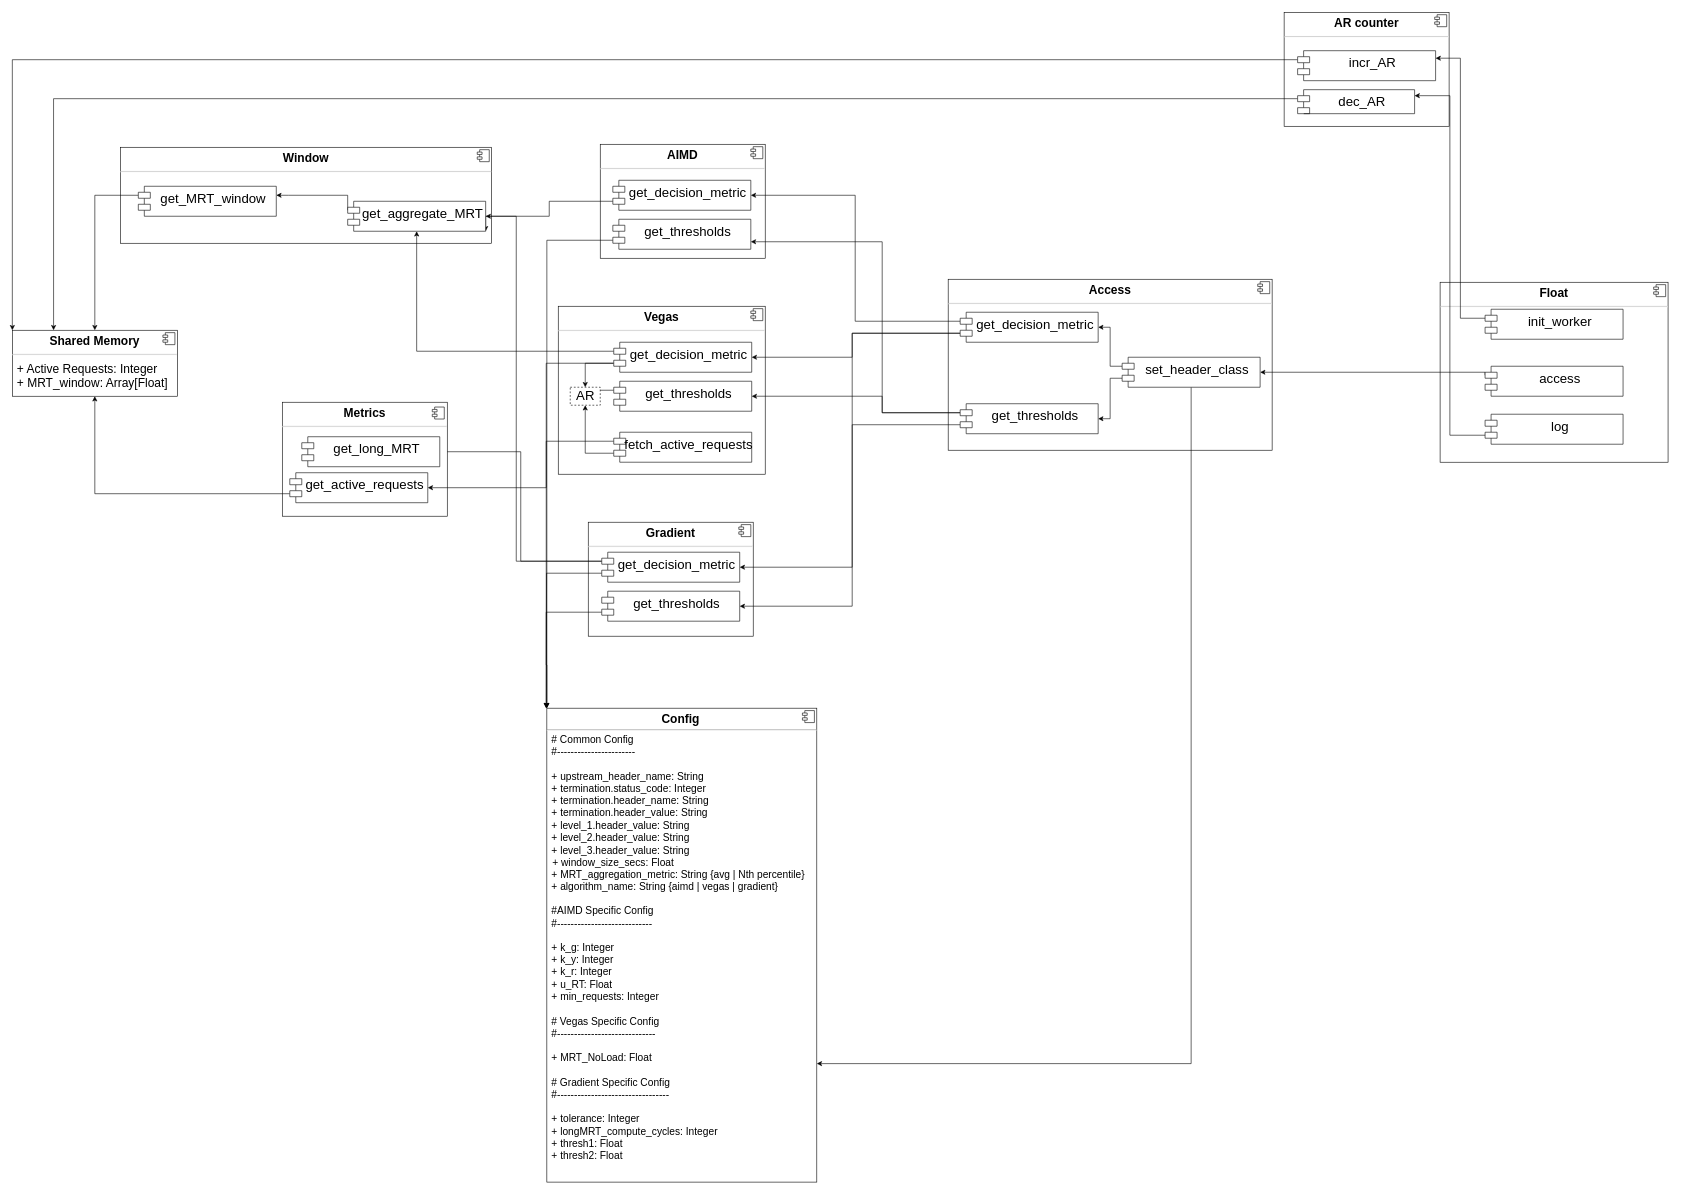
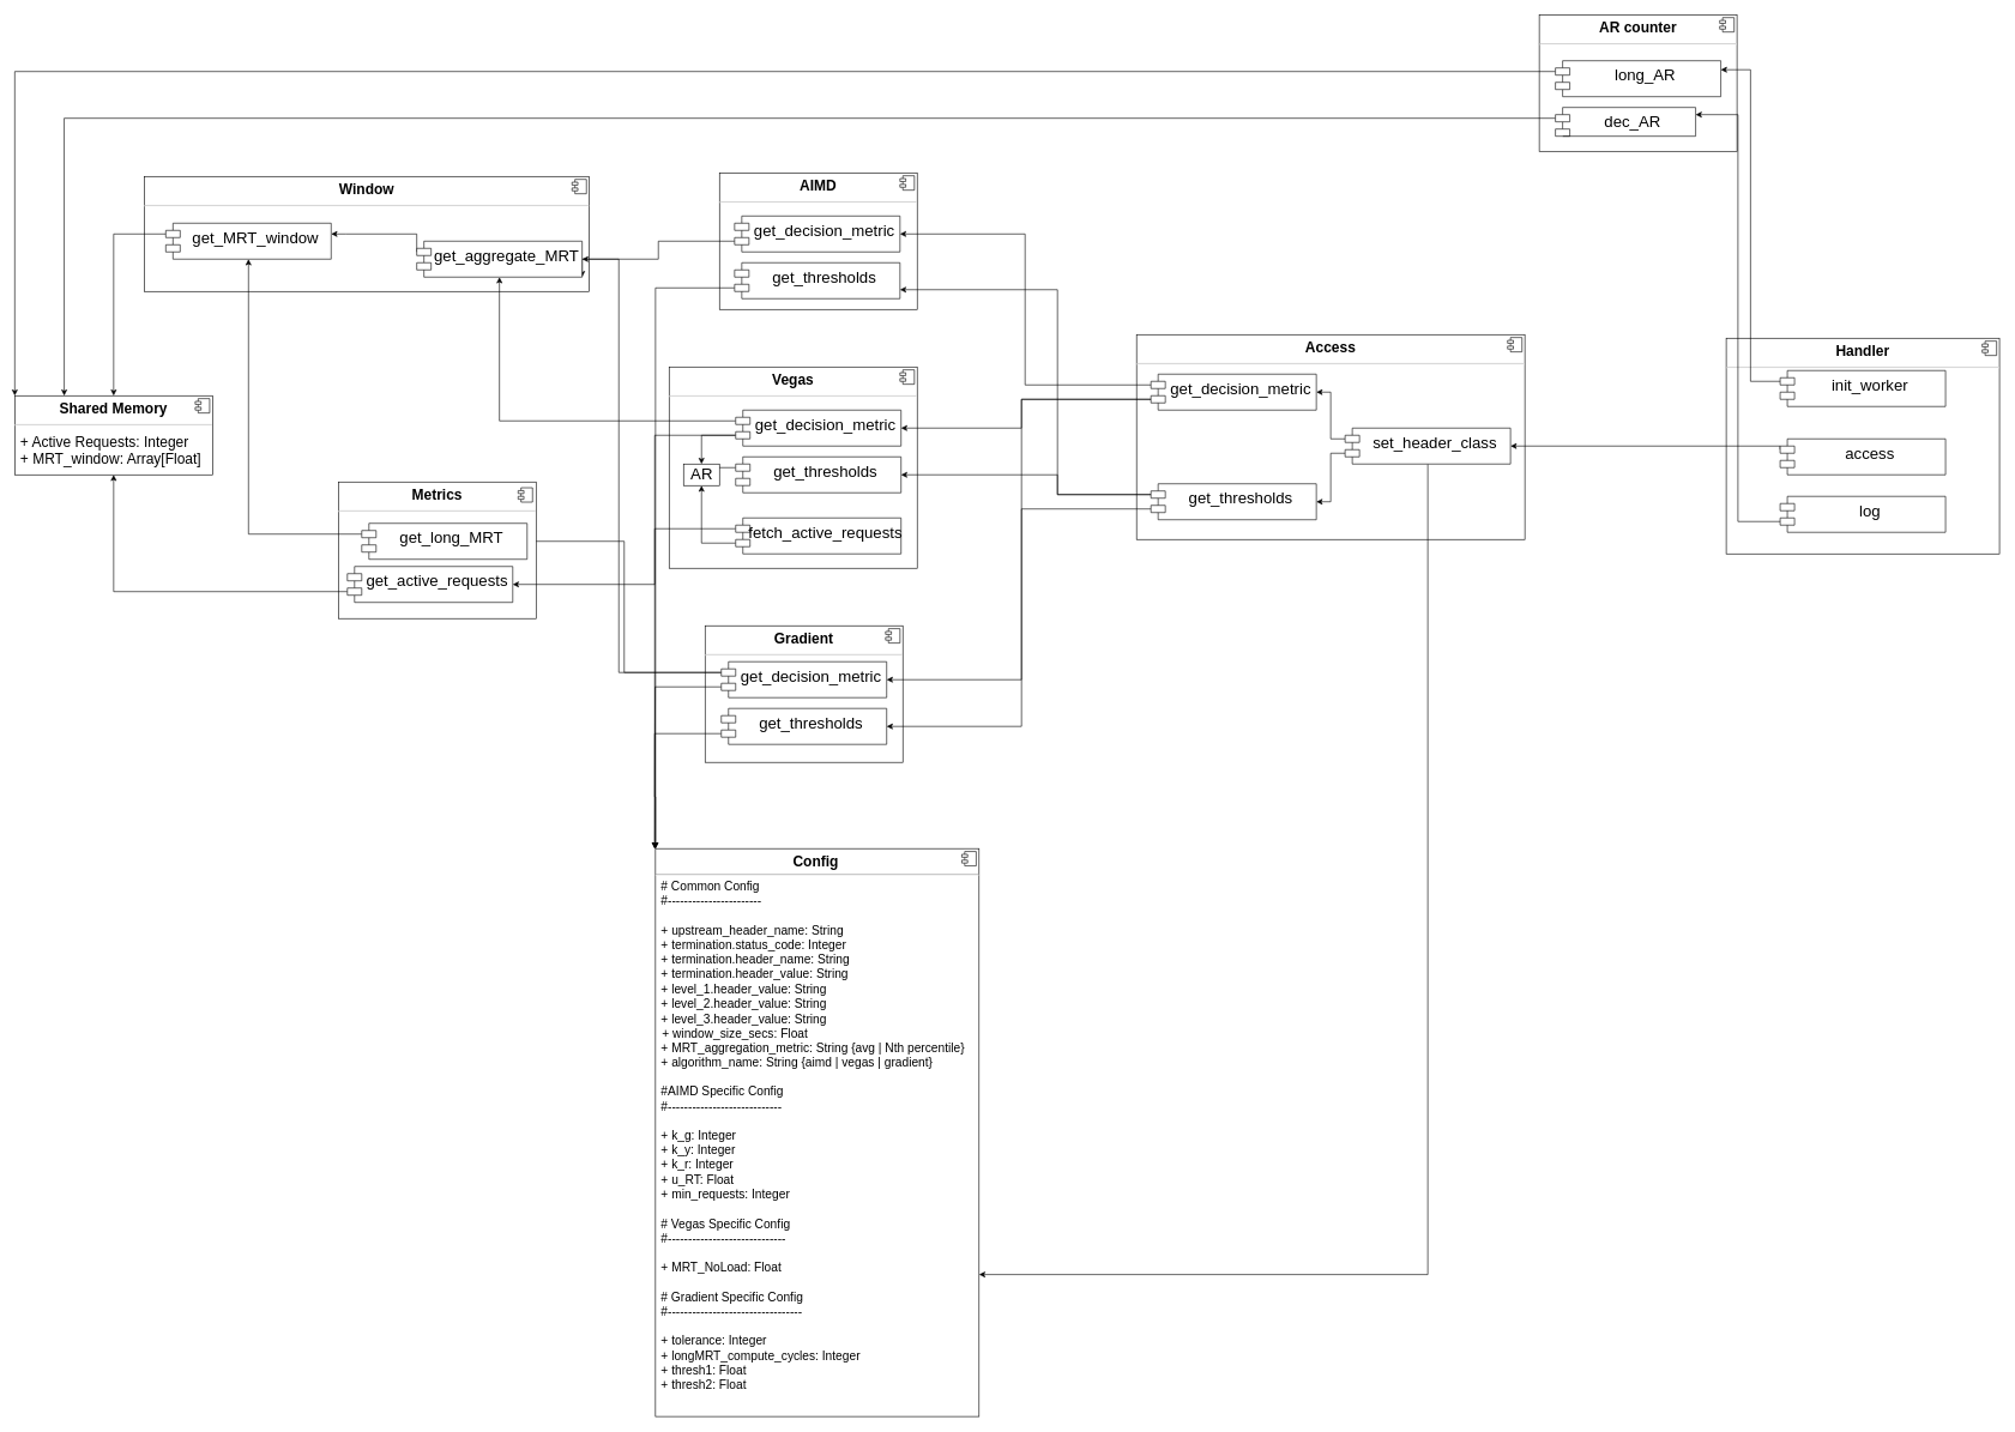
- <mxCell id="57" value="incr_AR" style="shape=module;align=left;spacingLeft=20;align=center;verticalAlign=top;fontSize=22;" vertex="1" parent="1"><mxGeometry x="2162.5" y="84" width="230" height="50" as="geometry" /></mxCell>
+ <mxCell id="57" value="long_AR" style="shape=module;align=left;spacingLeft=20;align=center;verticalAlign=top;fontSize=22;" vertex="1" parent="1"><mxGeometry x="2162.5" y="84" width="230" height="50" as="geometry" /></mxCell>
- <mxCell id="4" value="&lt;p style=&quot;margin: 0px ; margin-top: 6px ; text-align: center&quot;&gt;&lt;b&gt;Float&lt;/b&gt;&lt;/p&gt;&lt;hr&gt;&lt;p style=&quot;margin: 0px ; margin-left: 8px&quot;&gt;&lt;br&gt;&lt;/p&gt;" style="align=left;overflow=fill;html=1;dropTarget=0;fontSize=20;" vertex="1" parent="1"><mxGeometry x="2400" y="470" width="380" height="300" as="geometry" /></mxCell>
+ <mxCell id="4" value="&lt;p style=&quot;margin: 0px ; margin-top: 6px ; text-align: center&quot;&gt;&lt;b&gt;Handler&lt;/b&gt;&lt;/p&gt;&lt;hr&gt;&lt;p style=&quot;margin: 0px ; margin-left: 8px&quot;&gt;&lt;br&gt;&lt;/p&gt;" style="align=left;overflow=fill;html=1;dropTarget=0;fontSize=20;" vertex="1" parent="1"><mxGeometry x="2400" y="470" width="380" height="300" as="geometry" /></mxCell>
- <mxCell id="71" value="AR" style="html=1;fontSize=22;dashed=1;" vertex="1" parent="1"><mxGeometry x="950" y="645" width="50" height="30" as="geometry" /></mxCell>
+ <mxCell id="71" value="AR" style="html=1;fontSize=22;" vertex="1" parent="1"><mxGeometry x="950" y="645" width="50" height="30" as="geometry" /></mxCell>
+ <mxCell id="62" style="edgeStyle=orthogonalEdgeStyle;rounded=0;orthogonalLoop=1;jettySize=auto;html=1;exitX=0;exitY=0;exitDx=0;exitDy=15;exitPerimeter=0;entryX=0.5;entryY=1;entryDx=0;entryDy=0;fontSize=22;" edge="1" parent="1" source="63" target="39"><mxGeometry relative="1" as="geometry" /></mxCell>
